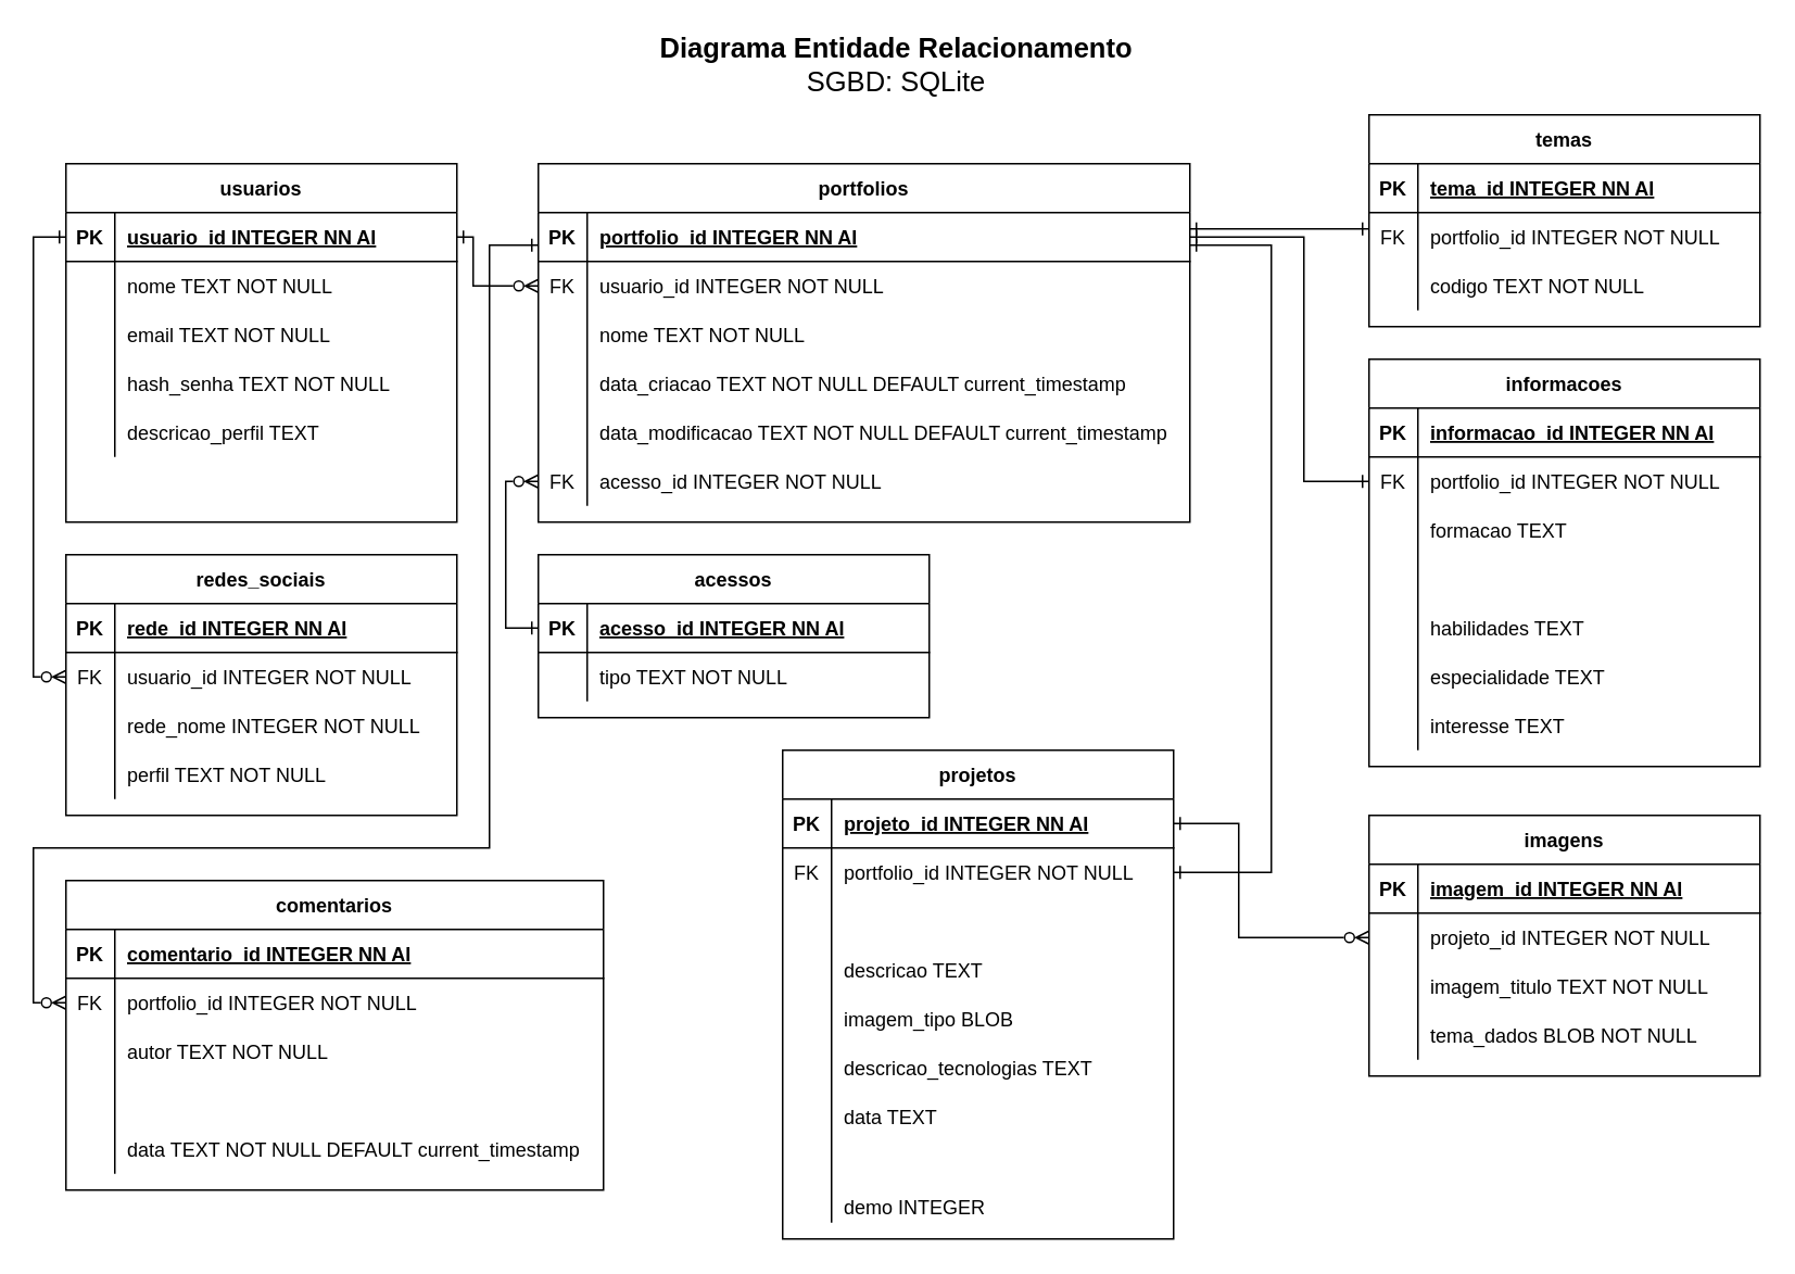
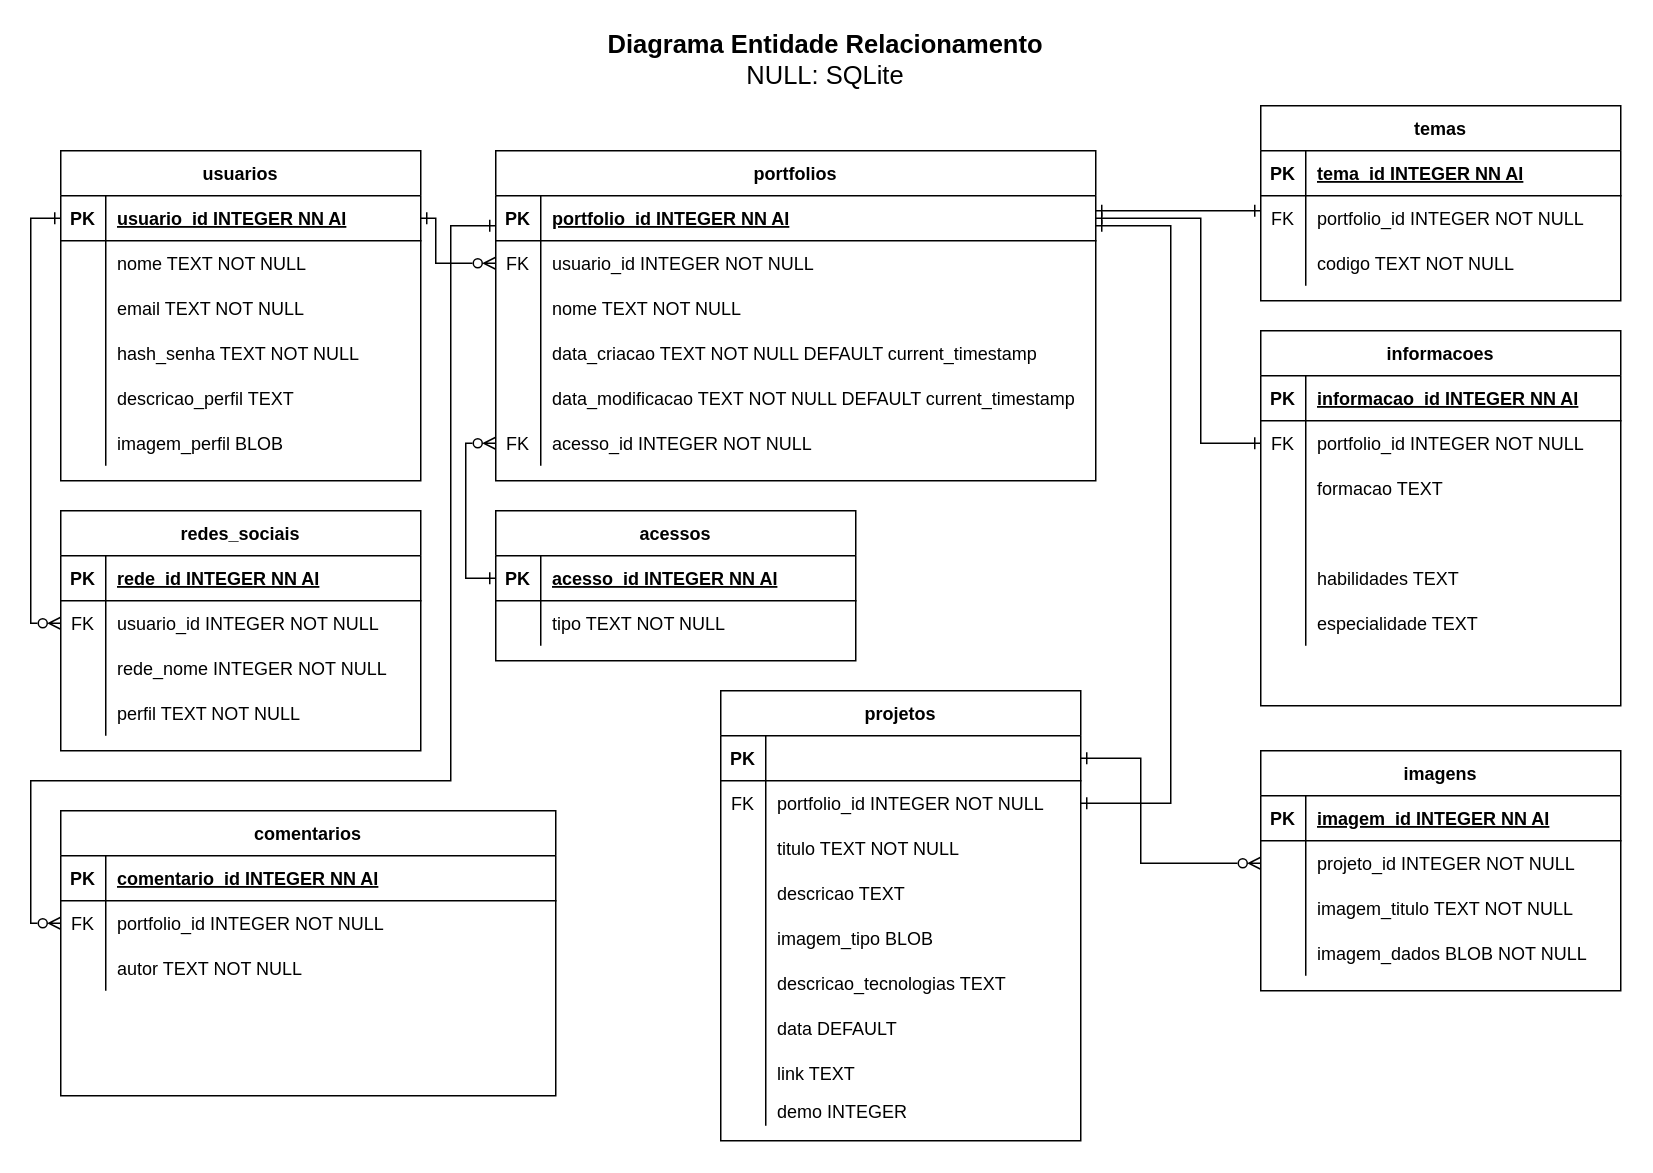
- <mxCell id="21" value="&lt;b&gt;Diagrama Entidade Relacionamento&lt;/b&gt;&lt;div&gt;SGBD: SQLite&lt;/div&gt;" style="text;html=1;align=center;verticalAlign=middle;whiteSpace=wrap;rounded=0;fontSize=17;" parent="1" vertex="1"><mxGeometry x="385" y="20" width="330" height="40" as="geometry" /></mxCell>
+ <mxCell id="21" value="&lt;b&gt;Diagrama Entidade Relacionamento&lt;/b&gt;&lt;div&gt;NULL: SQLite&lt;/div&gt;" style="text;html=1;align=center;verticalAlign=middle;whiteSpace=wrap;rounded=0;fontSize=17;" parent="1" vertex="1"><mxGeometry x="385" y="20" width="330" height="40" as="geometry" /></mxCell>
+ <mxCell id="20" value="imagem_perfil BLOB" style="shape=partialRectangle;overflow=hidden;connectable=0;fillColor=none;top=0;left=0;bottom=0;right=0;align=left;spacingLeft=6;" parent="18" vertex="1"><mxGeometry x="30" width="210" height="30" as="geometry"><mxRectangle width="210" height="30" as="alternateBounds" /></mxGeometry></mxCell>
- <mxCell id="61" value="interesse TEXT" style="shape=partialRectangle;overflow=hidden;connectable=0;fillColor=none;top=0;left=0;bottom=0;right=0;align=left;spacingLeft=6;" parent="59" vertex="1"><mxGeometry x="30" width="210" height="30" as="geometry"><mxRectangle width="210" height="30" as="alternateBounds" /></mxGeometry></mxCell>
- <mxCell id="103" value="projeto_id INTEGER NN AI" style="shape=partialRectangle;overflow=hidden;connectable=0;fillColor=none;top=0;left=0;bottom=0;right=0;align=left;spacingLeft=6;fontStyle=5;" parent="101" vertex="1"><mxGeometry x="30" width="210" height="30" as="geometry"><mxRectangle width="210" height="30" as="alternateBounds" /></mxGeometry></mxCell>
+ <mxCell id="109" value="titulo TEXT NOT NULL" style="shape=partialRectangle;overflow=hidden;connectable=0;fillColor=none;top=0;left=0;bottom=0;right=0;align=left;spacingLeft=6;" parent="107" vertex="1"><mxGeometry x="30" width="210" height="30" as="geometry"><mxRectangle width="210" height="30" as="alternateBounds" /></mxGeometry></mxCell>
- <mxCell id="99" value="tema_dados BLOB NOT NULL" style="shape=partialRectangle;overflow=hidden;connectable=0;fillColor=none;top=0;left=0;bottom=0;right=0;align=left;spacingLeft=6;" parent="97" vertex="1"><mxGeometry x="30" width="210" height="30" as="geometry"><mxRectangle width="210" height="30" as="alternateBounds" /></mxGeometry></mxCell>
+ <mxCell id="99" value="imagem_dados BLOB NOT NULL" style="shape=partialRectangle;overflow=hidden;connectable=0;fillColor=none;top=0;left=0;bottom=0;right=0;align=left;spacingLeft=6;" parent="97" vertex="1"><mxGeometry x="30" width="210" height="30" as="geometry"><mxRectangle width="210" height="30" as="alternateBounds" /></mxGeometry></mxCell>
- <mxCell id="121" value="data TEXT" style="shape=partialRectangle;overflow=hidden;connectable=0;fillColor=none;top=0;left=0;bottom=0;right=0;align=left;spacingLeft=6;" parent="119" vertex="1"><mxGeometry x="30" width="210" height="30" as="geometry"><mxRectangle width="210" height="30" as="alternateBounds" /></mxGeometry></mxCell>
+ <mxCell id="121" value="data DEFAULT" style="shape=partialRectangle;overflow=hidden;connectable=0;fillColor=none;top=0;left=0;bottom=0;right=0;align=left;spacingLeft=6;" parent="119" vertex="1"><mxGeometry x="30" width="210" height="30" as="geometry"><mxRectangle width="210" height="30" as="alternateBounds" /></mxGeometry></mxCell>
- <mxCell id="86" value="data TEXT NOT NULL DEFAULT current_timestamp" style="shape=partialRectangle;overflow=hidden;connectable=0;fillColor=none;top=0;left=0;bottom=0;right=0;align=left;spacingLeft=6;" parent="84" vertex="1"><mxGeometry x="30" width="300" height="30" as="geometry"><mxRectangle width="300" height="30" as="alternateBounds" /></mxGeometry></mxCell>
+ <mxCell id="124" value="link TEXT" style="shape=partialRectangle;overflow=hidden;connectable=0;fillColor=none;top=0;left=0;bottom=0;right=0;align=left;spacingLeft=6;" parent="122" vertex="1"><mxGeometry x="30" width="210" height="30" as="geometry"><mxRectangle width="210" height="30" as="alternateBounds" /></mxGeometry></mxCell>
